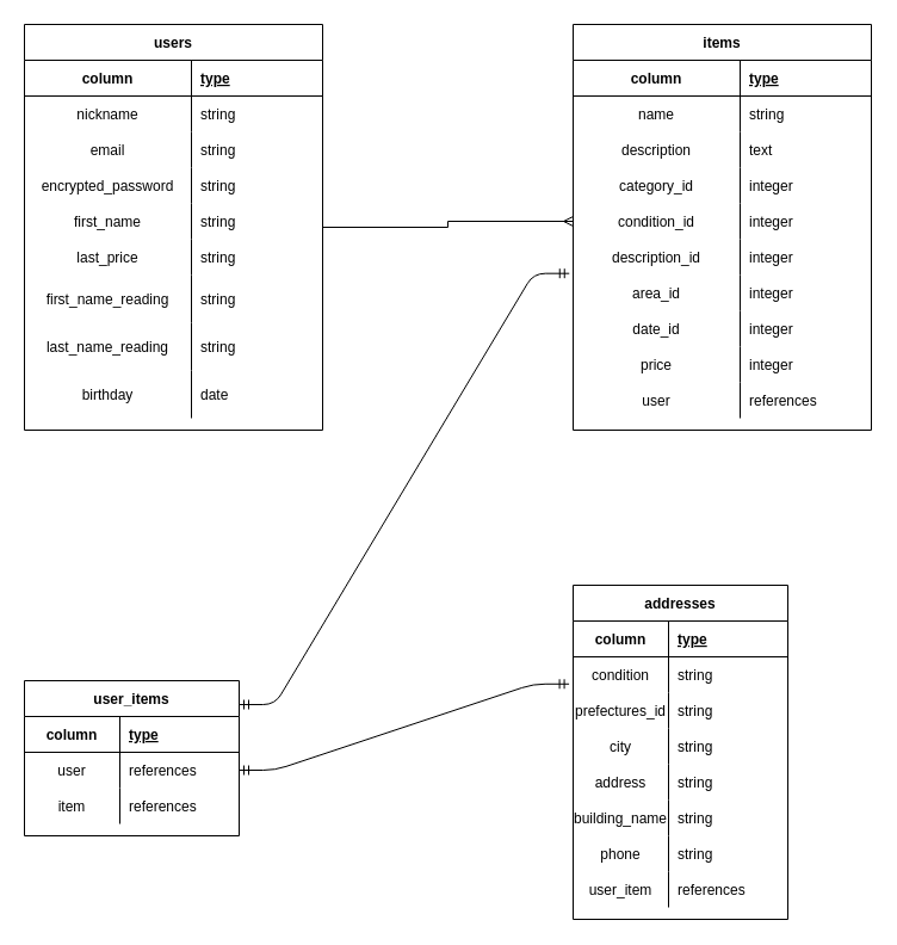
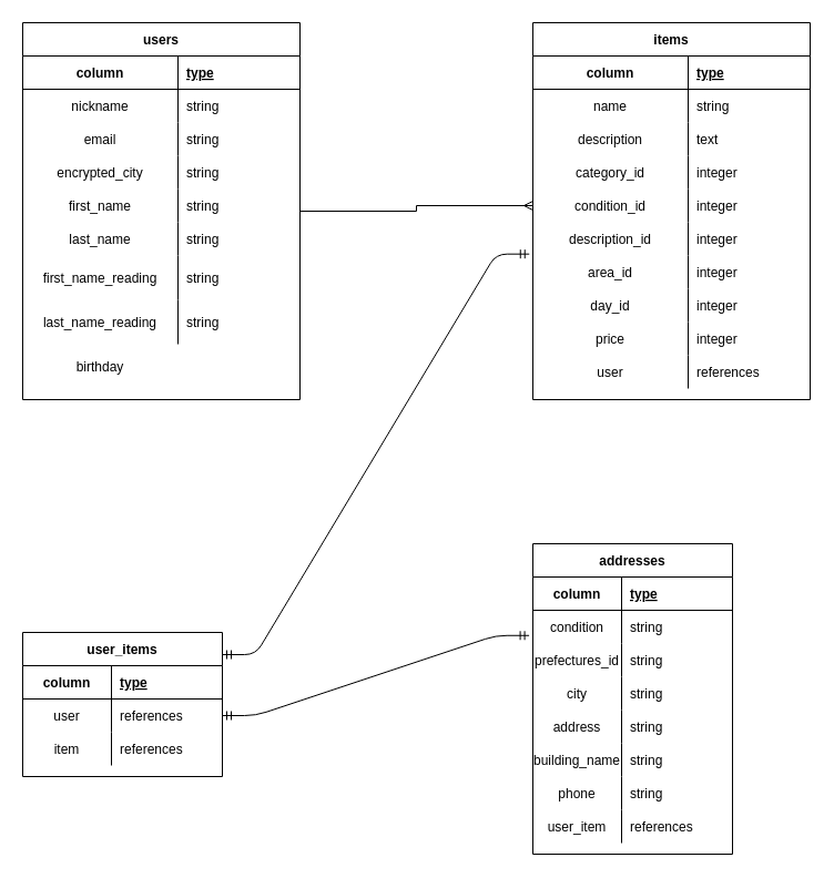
- <mxCell id="14" value="encrypted_password" style="shape=partialRectangle;connectable=0;fillColor=none;top=0;left=0;bottom=0;right=0;editable=1;overflow=hidden;" parent="13" vertex="1"><mxGeometry width="140" height="30" as="geometry" /></mxCell>
+ <mxCell id="14" value="encrypted_city" style="shape=partialRectangle;connectable=0;fillColor=none;top=0;left=0;bottom=0;right=0;editable=1;overflow=hidden;" parent="13" vertex="1"><mxGeometry width="140" height="30" as="geometry" /></mxCell>
- <mxCell id="20" value="last_price" style="shape=partialRectangle;connectable=0;fillColor=none;top=0;left=0;bottom=0;right=0;editable=1;overflow=hidden;" parent="19" vertex="1"><mxGeometry width="140" height="30" as="geometry" /></mxCell>
+ <mxCell id="20" value="last_name" style="shape=partialRectangle;connectable=0;fillColor=none;top=0;left=0;bottom=0;right=0;editable=1;overflow=hidden;" parent="19" vertex="1"><mxGeometry width="140" height="30" as="geometry" /></mxCell>
- <mxCell id="54" value="date_id" style="shape=partialRectangle;connectable=0;fillColor=none;top=0;left=0;bottom=0;right=0;editable=1;overflow=hidden;" parent="53" vertex="1"><mxGeometry width="140" height="30" as="geometry" /></mxCell>
+ <mxCell id="54" value="day_id" style="shape=partialRectangle;connectable=0;fillColor=none;top=0;left=0;bottom=0;right=0;editable=1;overflow=hidden;" parent="53" vertex="1"><mxGeometry width="140" height="30" as="geometry" /></mxCell>
- <mxCell id="30" value="date" style="shape=partialRectangle;connectable=0;fillColor=none;top=0;left=0;bottom=0;right=0;align=left;spacingLeft=6;overflow=hidden;" parent="28" vertex="1"><mxGeometry x="140" width="110" height="40" as="geometry" /></mxCell>
